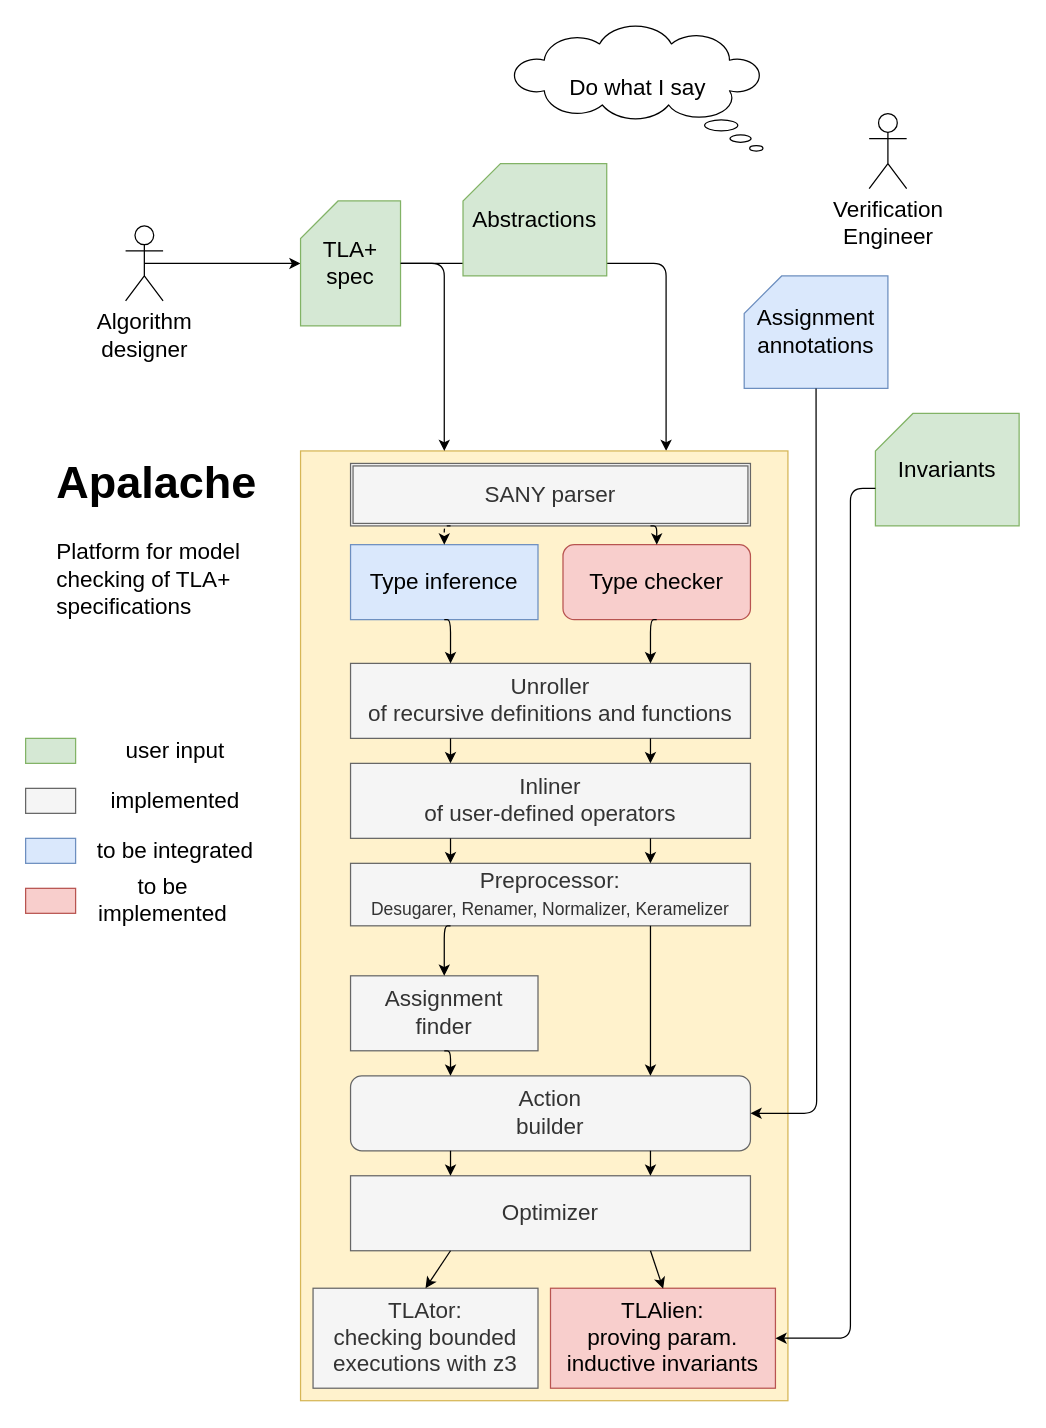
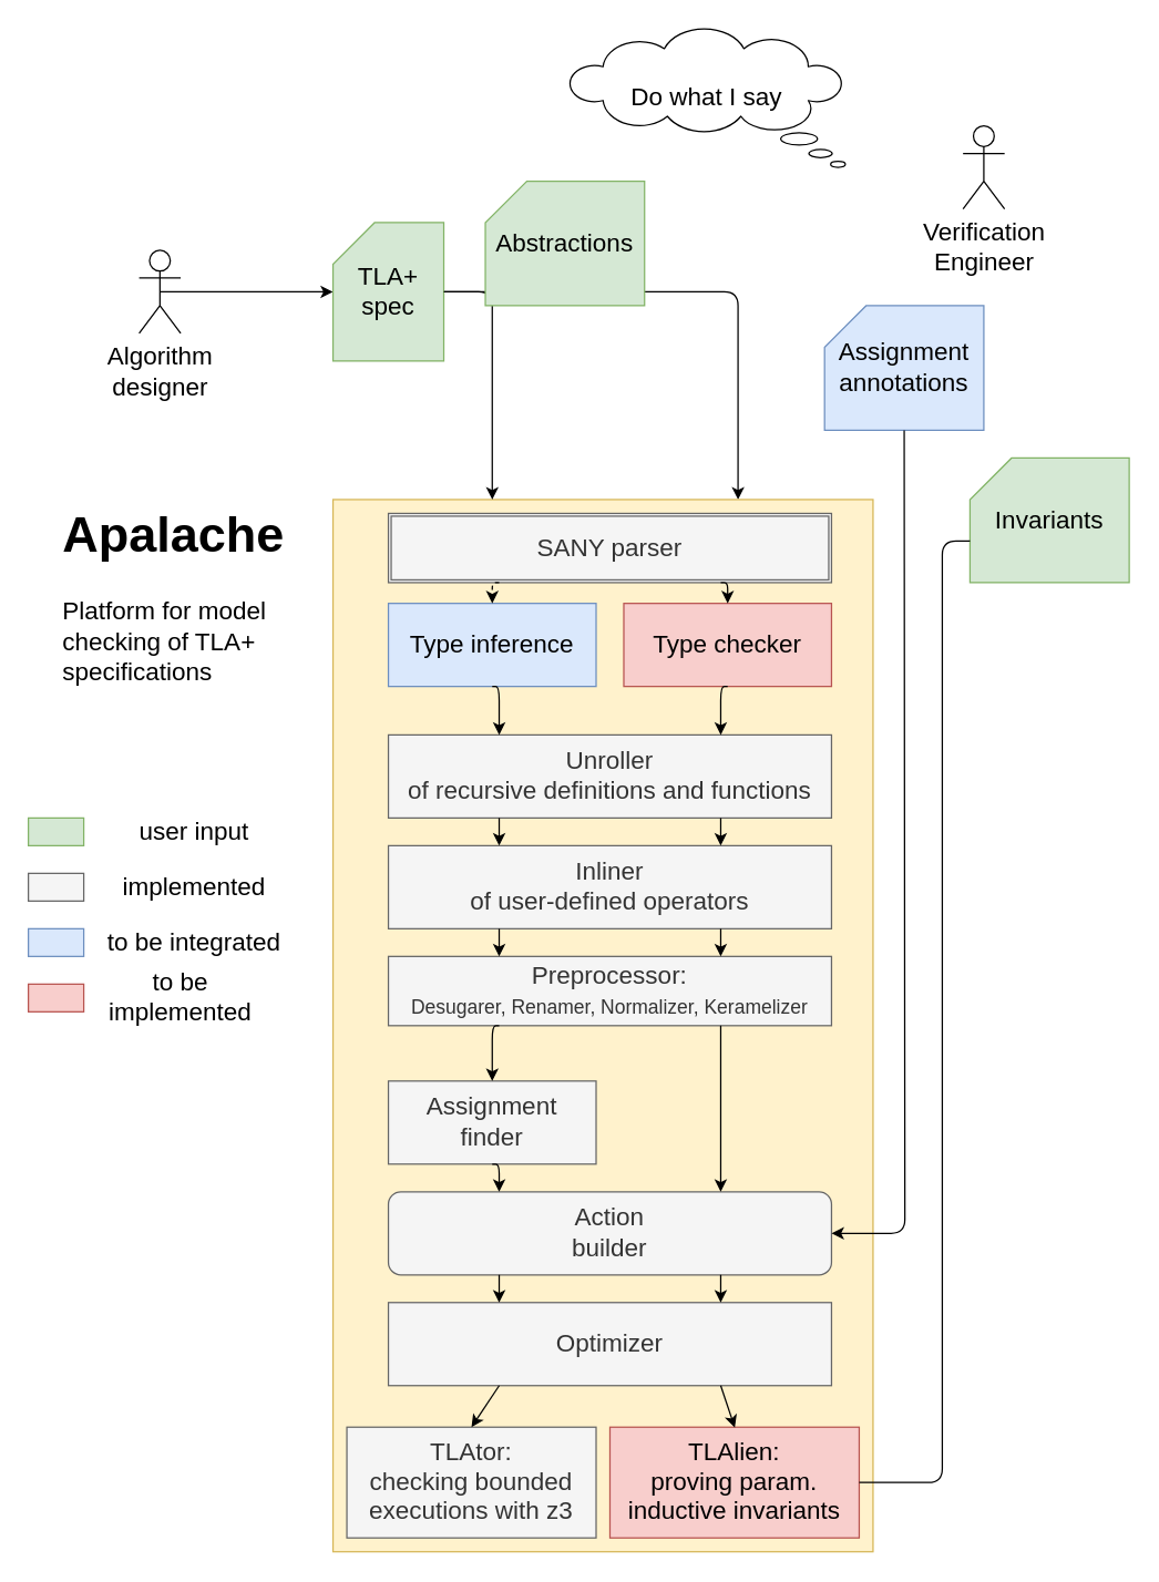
- <mxCell id="20" value="Abstractions" style="shape=card;whiteSpace=wrap;html=1;fillColor=#d5e8d4;strokeColor=#82b366;fontSize=18;" vertex="1" parent="1"><mxGeometry x="370" y="130" width="115" height="90" as="geometry" /></mxCell>
+ <mxCell id="20" value="Abstractions" style="shape=card;whiteSpace=wrap;html=1;fillColor=#d5e8d4;strokeColor=#82b366;fontSize=18;" vertex="1" parent="1"><mxGeometry x="350" y="130" width="115" height="90" as="geometry" /></mxCell>
- <mxCell id="21" value="Type checker" style="whiteSpace=wrap;html=1;fontSize=18;fillColor=#f8cecc;strokeColor=#b85450;rounded=1;" vertex="1" parent="1"><mxGeometry x="450" y="435" width="150" height="60" as="geometry" /></mxCell>
+ <mxCell id="21" value="Type checker" style="rounded=0;whiteSpace=wrap;html=1;fontSize=18;fillColor=#f8cecc;strokeColor=#b85450;" vertex="1" parent="1"><mxGeometry x="450" y="435" width="150" height="60" as="geometry" /></mxCell>
- <mxCell id="26" value="" style="edgeStyle=elbowEdgeStyle;elbow=horizontal;endArrow=classic;html=1;fontSize=18;exitX=0;exitY=0;exitDx=0;exitDy=60;exitPerimeter=0;entryX=1;entryY=0.5;entryDx=0;entryDy=0;" edge="1" parent="1" source="19" target="22"><mxGeometry width="50" height="50" relative="1" as="geometry"><mxPoint x="730" y="630" as="sourcePoint" /><mxPoint x="740" y="1030" as="targetPoint" /><Array as="points"><mxPoint x="680" y="770" /></Array></mxGeometry></mxCell>
+ <mxCell id="26" value="" style="edgeStyle=elbowEdgeStyle;elbow=horizontal;endArrow=none;html=1;fontSize=18;exitX=0;exitY=0;exitDx=0;exitDy=60;exitPerimeter=0;entryX=1;entryY=0.5;entryDx=0;entryDy=0;" edge="1" parent="1" source="19" target="22"><mxGeometry width="50" height="50" relative="1" as="geometry"><mxPoint x="730" y="630" as="sourcePoint" /><mxPoint x="740" y="1030" as="targetPoint" /><Array as="points"><mxPoint x="680" y="770" /></Array></mxGeometry></mxCell>
